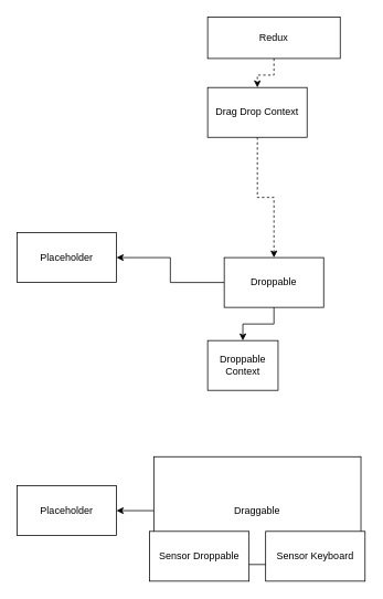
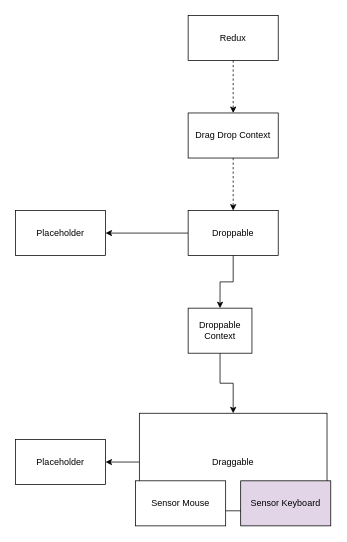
- <mxCell id="12" value="Redux" style="rounded=0;whiteSpace=wrap;html=1;" vertex="1" parent="1"><mxGeometry x="250" y="20" width="160" height="50" as="geometry" /></mxCell>
+ <mxCell id="12" value="Redux" style="rounded=0;whiteSpace=wrap;html=1;" vertex="1" parent="1"><mxGeometry x="250" y="20" width="120" height="60" as="geometry" /></mxCell>
- <mxCell id="10" value="Drag Drop Context" style="rounded=0;whiteSpace=wrap;html=1;" vertex="1" parent="1"><mxGeometry x="250" y="105" width="120" height="60" as="geometry" /></mxCell>
+ <mxCell id="10" value="Drag Drop Context" style="rounded=0;whiteSpace=wrap;html=1;" vertex="1" parent="1"><mxGeometry x="250" y="150" width="120" height="60" as="geometry" /></mxCell>
- <mxCell id="8" value="Droppable" style="rounded=0;whiteSpace=wrap;html=1;" vertex="1" parent="1"><mxGeometry x="270" y="310" width="120" height="60" as="geometry" /></mxCell>
+ <mxCell id="8" value="Droppable" style="rounded=0;whiteSpace=wrap;html=1;" vertex="1" parent="1"><mxGeometry x="250" y="280" width="120" height="60" as="geometry" /></mxCell>
+ <mxCell id="6" style="edgeStyle=orthogonalEdgeStyle;rounded=0;orthogonalLoop=1;jettySize=auto;html=1;exitX=0.5;exitY=1;exitDx=0;exitDy=0;entryX=0.5;entryY=0;entryDx=0;entryDy=0;" edge="1" parent="1" source="14" target="3"><mxGeometry relative="1" as="geometry" /></mxCell>
- <mxCell id="4" value="Sensor Droppable" style="rounded=0;whiteSpace=wrap;html=1;" vertex="1" parent="1"><mxGeometry x="180" y="640" width="120" height="60" as="geometry" /></mxCell>
+ <mxCell id="4" value="Sensor Mouse" style="rounded=0;whiteSpace=wrap;html=1;" vertex="1" parent="1"><mxGeometry x="180" y="640" width="120" height="60" as="geometry" /></mxCell>
- <mxCell id="5" value="Sensor Keyboard" style="rounded=0;whiteSpace=wrap;html=1;" vertex="1" parent="1"><mxGeometry x="320" y="640" width="120" height="60" as="geometry" /></mxCell>
+ <mxCell id="5" value="Sensor Keyboard" style="rounded=0;whiteSpace=wrap;html=1;fillColor=#e1d5e7;" vertex="1" parent="1"><mxGeometry x="320" y="640" width="120" height="60" as="geometry" /></mxCell>
